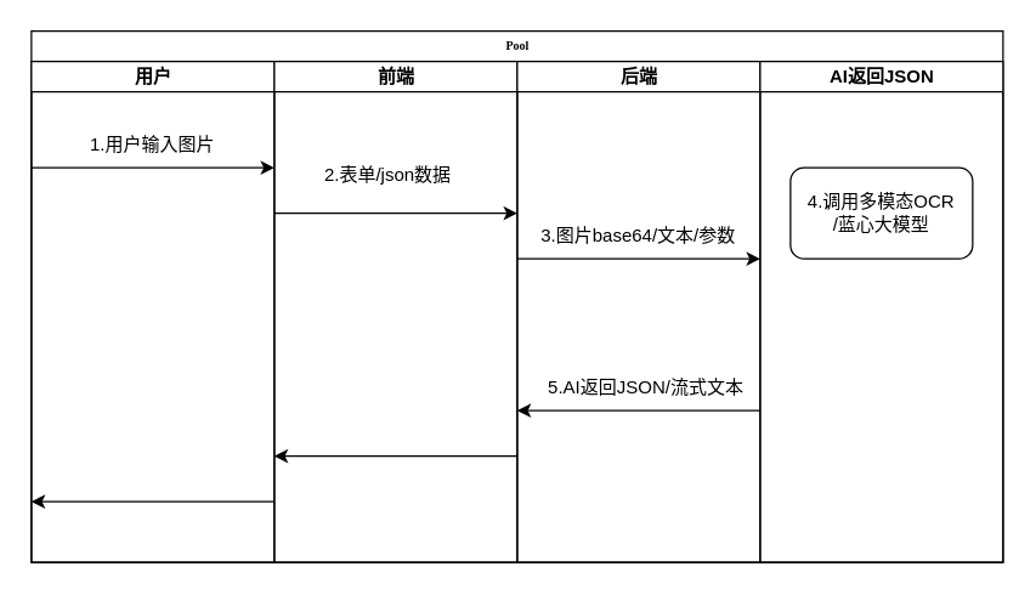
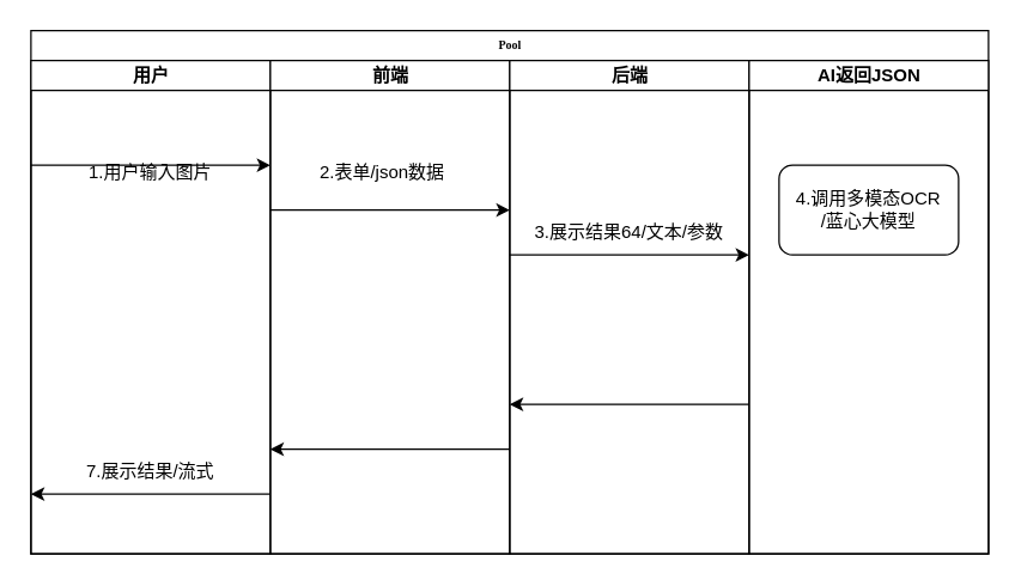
- <mxCell id="5" value="1.用户输入图片" style="text;html=1;align=center;verticalAlign=middle;whiteSpace=wrap;rounded=0;" vertex="1" parent="3"><mxGeometry x="30" y="40" width="100" height="30" as="geometry" /></mxCell>
+ <mxCell id="5" value="1.用户输入图片" style="text;html=1;align=center;verticalAlign=middle;whiteSpace=wrap;rounded=0;" vertex="1" parent="3"><mxGeometry x="30" y="60" width="100" height="30" as="geometry" /></mxCell>
- <mxCell id="14" value="3.图片base64/文本/参数" style="text;html=1;align=center;verticalAlign=middle;whiteSpace=wrap;rounded=0;" vertex="1" parent="12"><mxGeometry x="10" y="100" width="140" height="30" as="geometry" /></mxCell>
+ <mxCell id="14" value="3.展示结果64/文本/参数" style="text;html=1;align=center;verticalAlign=middle;whiteSpace=wrap;rounded=0;" vertex="1" parent="12"><mxGeometry x="10" y="100" width="140" height="30" as="geometry" /></mxCell>
- <mxCell id="16" value="5.AI返回JSON/流式文本" style="text;html=1;align=center;verticalAlign=middle;whiteSpace=wrap;rounded=0;" vertex="1" parent="12"><mxGeometry x="10" y="200" width="150" height="30" as="geometry" /></mxCell>
+ <mxCell id="7" value="7.展示结果/流式" style="text;html=1;align=center;verticalAlign=middle;whiteSpace=wrap;rounded=0;" vertex="1" parent="3"><mxGeometry x="20" y="260" width="120" height="30" as="geometry" /></mxCell>
